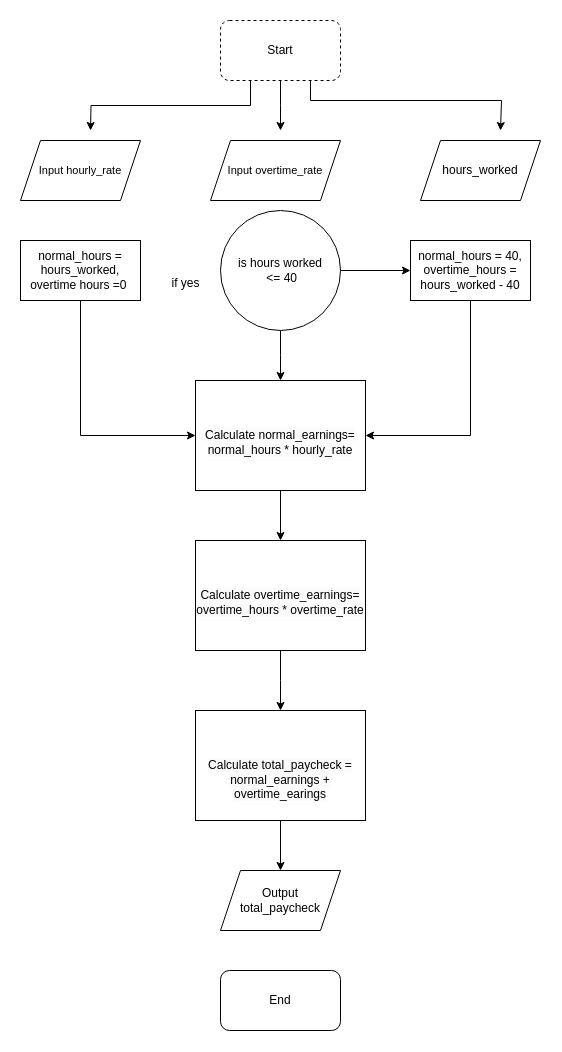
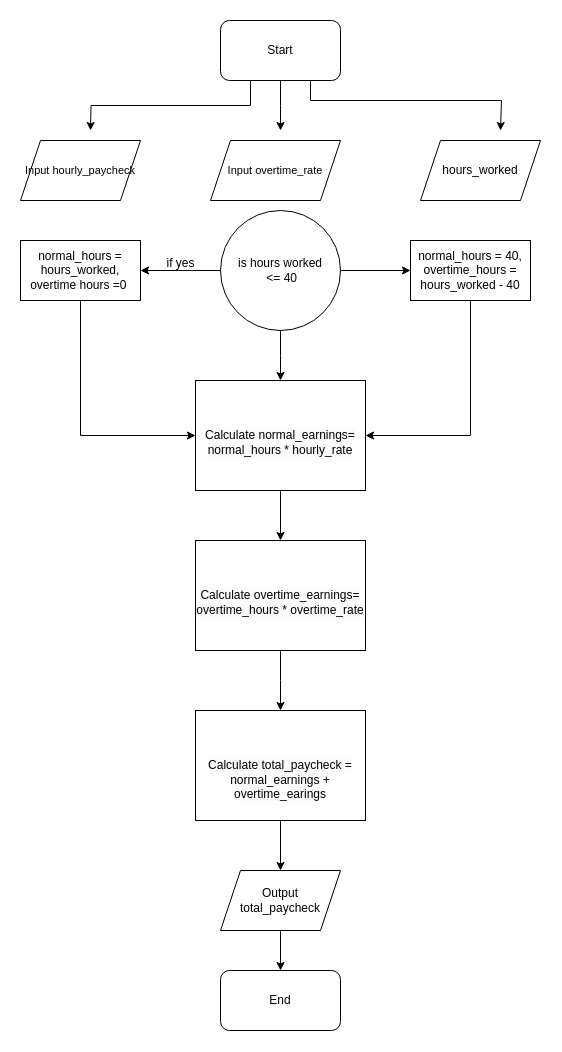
- <mxCell id="5" value="Start" style="rounded=1;whiteSpace=wrap;html=1;dashed=1;" vertex="1" parent="1"><mxGeometry x="220" y="20" width="120" height="60" as="geometry" /></mxCell>
+ <mxCell id="5" value="Start" style="rounded=1;whiteSpace=wrap;html=1;" vertex="1" parent="1"><mxGeometry x="220" y="20" width="120" height="60" as="geometry" /></mxCell>
- <mxCell id="7" value="&lt;font style=&quot;font-size: 11px;&quot;&gt;Input hourly_rate&lt;/font&gt;" style="shape=parallelogram;perimeter=parallelogramPerimeter;whiteSpace=wrap;html=1;fixedSize=1;" vertex="1" parent="1"><mxGeometry x="20" y="140" width="120" height="60" as="geometry" /></mxCell>
+ <mxCell id="7" value="&lt;font style=&quot;font-size: 11px;&quot;&gt;Input hourly_paycheck&lt;/font&gt;" style="shape=parallelogram;perimeter=parallelogramPerimeter;whiteSpace=wrap;html=1;fixedSize=1;" vertex="1" parent="1"><mxGeometry x="20" y="140" width="120" height="60" as="geometry" /></mxCell>
+ <mxCell id="10" value="" style="edgeStyle=orthogonalEdgeStyle;rounded=0;orthogonalLoop=1;jettySize=auto;html=1;" edge="1" parent="1" source="12" target="14"><mxGeometry relative="1" as="geometry" /></mxCell>
- <mxCell id="15" value="if yes" style="text;html=1;align=center;verticalAlign=middle;resizable=0;points=[];autosize=1;strokeColor=none;fillColor=none;" vertex="1" parent="1"><mxGeometry x="160" y="268" width="50" height="30" as="geometry" /></mxCell>
+ <mxCell id="15" value="if yes" style="text;html=1;align=center;verticalAlign=middle;resizable=0;points=[];autosize=1;strokeColor=none;fillColor=none;" vertex="1" parent="1"><mxGeometry x="155" y="248" width="50" height="30" as="geometry" /></mxCell>
+ <mxCell id="25" value="" style="edgeStyle=orthogonalEdgeStyle;rounded=0;orthogonalLoop=1;jettySize=auto;html=1;" edge="1" parent="1" source="26" target="6"><mxGeometry relative="1" as="geometry" /></mxCell>
